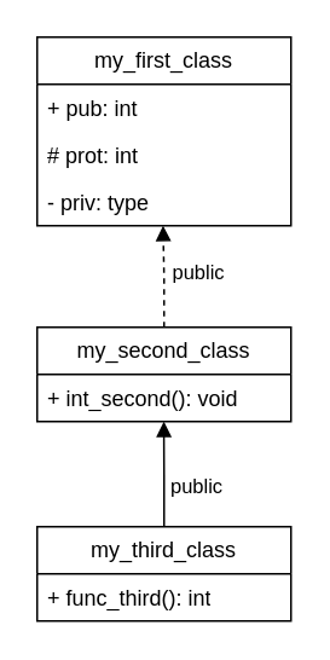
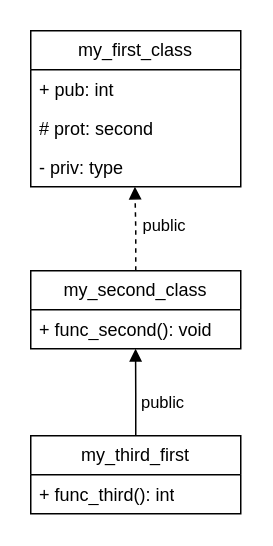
- <mxCell id="6" value="# prot: int" style="text;strokeColor=none;fillColor=none;align=left;verticalAlign=top;spacingLeft=4;spacingRight=4;overflow=hidden;rotatable=0;points=[[0,0.5],[1,0.5]];portConstraint=eastwest;whiteSpace=wrap;html=1;" vertex="1" parent="4"><mxGeometry y="52" width="140" height="26" as="geometry" /></mxCell>
+ <mxCell id="6" value="# prot: second" style="text;strokeColor=none;fillColor=none;align=left;verticalAlign=top;spacingLeft=4;spacingRight=4;overflow=hidden;rotatable=0;points=[[0,0.5],[1,0.5]];portConstraint=eastwest;whiteSpace=wrap;html=1;" vertex="1" parent="4"><mxGeometry y="52" width="140" height="26" as="geometry" /></mxCell>
- <mxCell id="9" value="+ int_second(): void" style="text;strokeColor=none;fillColor=none;align=left;verticalAlign=top;spacingLeft=4;spacingRight=4;overflow=hidden;rotatable=0;points=[[0,0.5],[1,0.5]];portConstraint=eastwest;whiteSpace=wrap;html=1;" vertex="1" parent="8"><mxGeometry y="26" width="140" height="26" as="geometry" /></mxCell>
+ <mxCell id="9" value="+ func_second(): void" style="text;strokeColor=none;fillColor=none;align=left;verticalAlign=top;spacingLeft=4;spacingRight=4;overflow=hidden;rotatable=0;points=[[0,0.5],[1,0.5]];portConstraint=eastwest;whiteSpace=wrap;html=1;" vertex="1" parent="8"><mxGeometry y="26" width="140" height="26" as="geometry" /></mxCell>
- <mxCell id="10" value="my_third_class" style="swimlane;fontStyle=0;childLayout=stackLayout;horizontal=1;startSize=26;fillColor=none;horizontalStack=0;resizeParent=1;resizeParentMax=0;resizeLast=0;collapsible=1;marginBottom=0;whiteSpace=wrap;html=1;" vertex="1" parent="1"><mxGeometry x="20" y="290" width="140" height="52" as="geometry" /></mxCell>
+ <mxCell id="10" value="my_third_first" style="swimlane;fontStyle=0;childLayout=stackLayout;horizontal=1;startSize=26;fillColor=none;horizontalStack=0;resizeParent=1;resizeParentMax=0;resizeLast=0;collapsible=1;marginBottom=0;whiteSpace=wrap;html=1;" vertex="1" parent="1"><mxGeometry x="20" y="290" width="140" height="52" as="geometry" /></mxCell>
